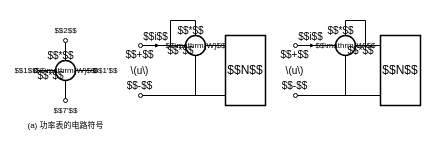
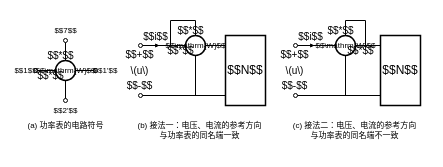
- <mxCell id="9" value="$$2$$" style="text;html=1;align=center;verticalAlign=middle;resizable=1;points=[];autosize=1;strokeColor=none;fillColor=none;fontSize=8;movable=1;rotatable=1;deletable=1;editable=1;connectable=1;" vertex="1" parent="1"><mxGeometry x="60" y="25" width="10" height="10" as="geometry" /></mxCell>
+ <mxCell id="9" value="$$7$$" style="text;html=1;align=center;verticalAlign=middle;resizable=1;points=[];autosize=1;strokeColor=none;fillColor=none;fontSize=8;movable=1;rotatable=1;deletable=1;editable=1;connectable=1;" vertex="1" parent="1"><mxGeometry x="60" y="25" width="10" height="10" as="geometry" /></mxCell>
- <mxCell id="10" value="$$7'$$" style="text;html=1;align=center;verticalAlign=middle;resizable=1;points=[];autosize=1;strokeColor=none;fillColor=none;fontSize=8;movable=1;rotatable=1;deletable=1;editable=1;connectable=1;" vertex="1" parent="1"><mxGeometry x="60" y="105" width="10" height="10" as="geometry" /></mxCell>
+ <mxCell id="10" value="$$2'$$" style="text;html=1;align=center;verticalAlign=middle;resizable=1;points=[];autosize=1;strokeColor=none;fillColor=none;fontSize=8;movable=1;rotatable=1;deletable=1;editable=1;connectable=1;" vertex="1" parent="1"><mxGeometry x="60" y="105" width="10" height="10" as="geometry" /></mxCell>
+ <mxCell id="46" value="(b) 接法一：电压、电流的参考方向&lt;br&gt;与功率表的同名端一致" style="text;html=1;align=center;verticalAlign=middle;resizable=0;points=[];autosize=1;strokeColor=none;fillColor=none;fontSize=8;" vertex="1" parent="1"><mxGeometry x="131" y="115" width="135" height="30" as="geometry" /></mxCell>
+ <mxCell id="47" value="(c) 接法二：电压、电流的参考方向&lt;br&gt;与功率表的同名端不一致" style="text;html=1;align=center;verticalAlign=middle;resizable=0;points=[];autosize=1;strokeColor=none;fillColor=none;fontSize=8;" vertex="1" parent="1"><mxGeometry x="286" y="115" width="135" height="30" as="geometry" /></mxCell>
